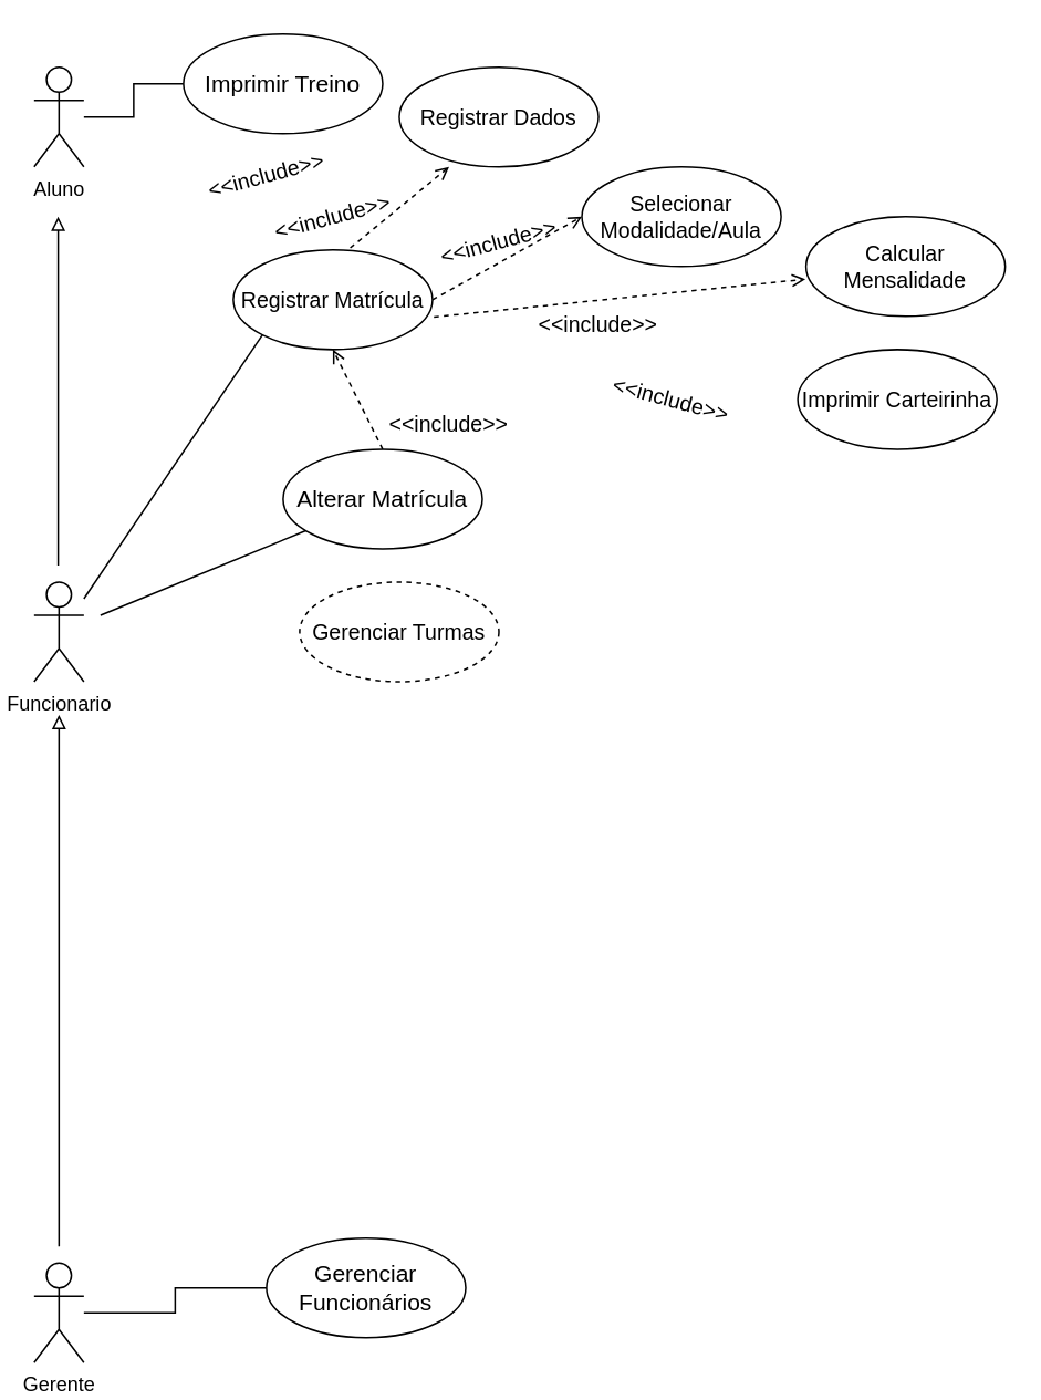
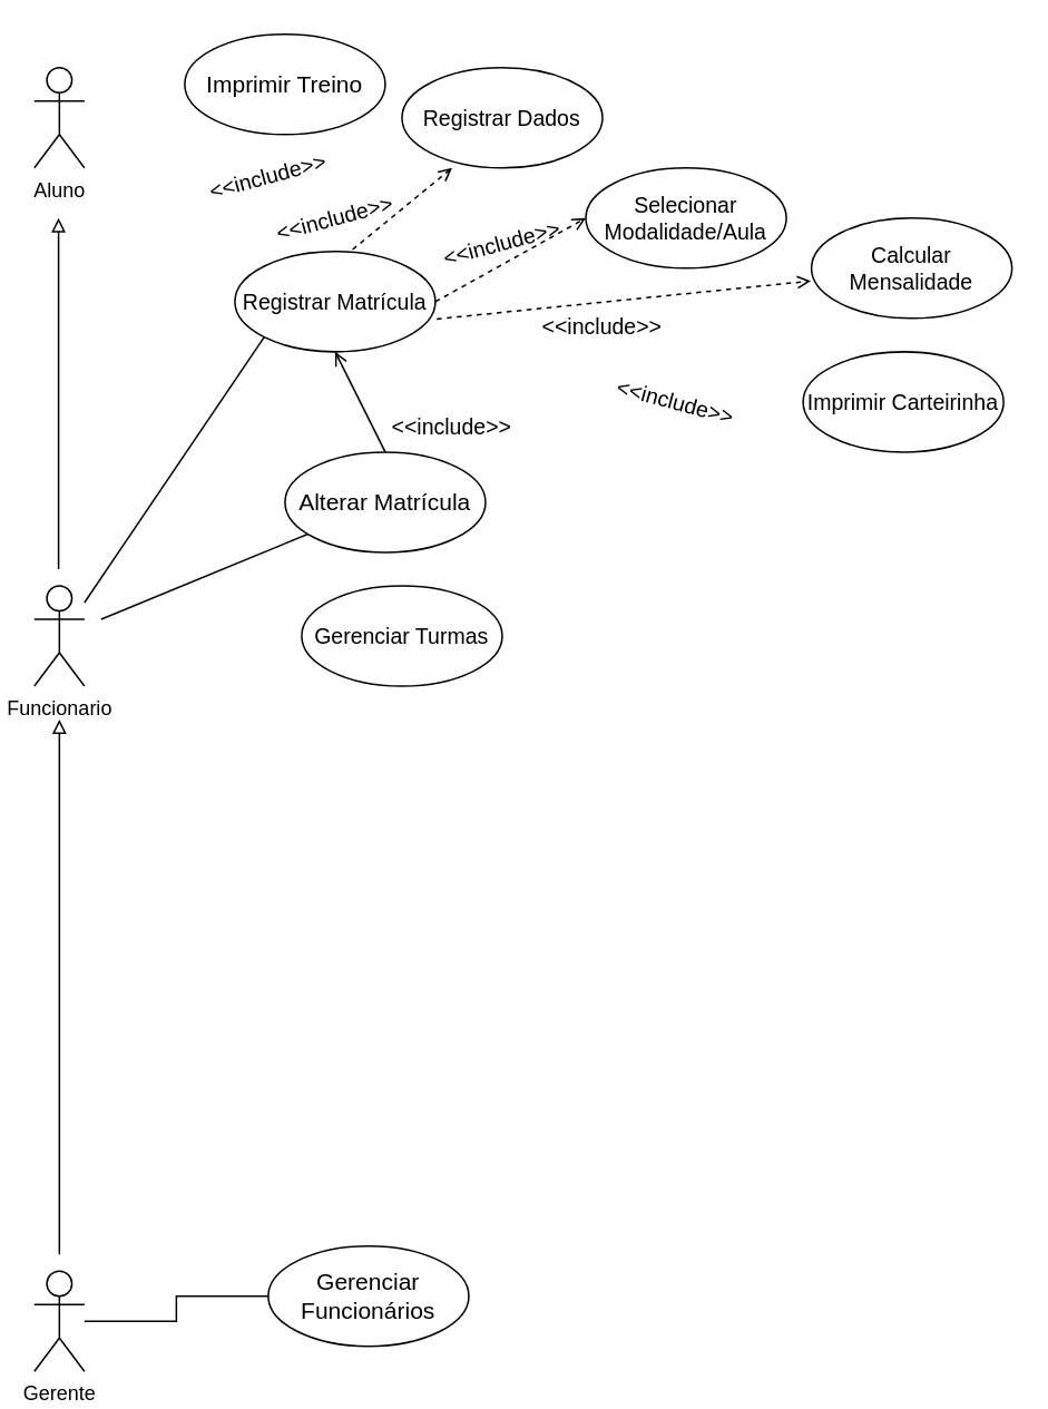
- <mxCell id="3" value="" style="edgeStyle=orthogonalEdgeStyle;rounded=0;orthogonalLoop=1;jettySize=auto;html=1;endArrow=none;endFill=0;" edge="1" parent="1" source="4" target="7"><mxGeometry relative="1" as="geometry" /></mxCell>
- <mxCell id="19" value="" style="endArrow=open;dashed=1;html=1;rounded=0;fontSize=13;entryX=0.5;entryY=1;entryDx=0;entryDy=0;exitX=0.5;exitY=0;exitDx=0;exitDy=0;endFill=0;" edge="1" parent="1" source="12" target="11"><mxGeometry width="50" height="50" relative="1" as="geometry"><mxPoint x="185" y="290" as="sourcePoint" /><mxPoint x="235" y="240" as="targetPoint" /></mxGeometry></mxCell>
+ <mxCell id="19" value="" style="endArrow=open;dashed=0;html=1;rounded=0;fontSize=13;entryX=0.5;entryY=1;entryDx=0;entryDy=0;exitX=0.5;exitY=0;exitDx=0;exitDy=0;endFill=0;" edge="1" parent="1" source="12" target="11"><mxGeometry width="50" height="50" relative="1" as="geometry"><mxPoint x="185" y="290" as="sourcePoint" /><mxPoint x="235" y="240" as="targetPoint" /></mxGeometry></mxCell>
- <mxCell id="10" value="Gerenciar Turmas" style="ellipse;whiteSpace=wrap;html=1;verticalAlign=middle;fontStyle=0;fontSize=13;dashed=1;" vertex="1" parent="1"><mxGeometry x="180" y="350" width="120" height="60" as="geometry" /></mxCell>
+ <mxCell id="10" value="Gerenciar Turmas" style="ellipse;whiteSpace=wrap;html=1;verticalAlign=middle;fontStyle=0;fontSize=13;" vertex="1" parent="1"><mxGeometry x="180" y="350" width="120" height="60" as="geometry" /></mxCell>
